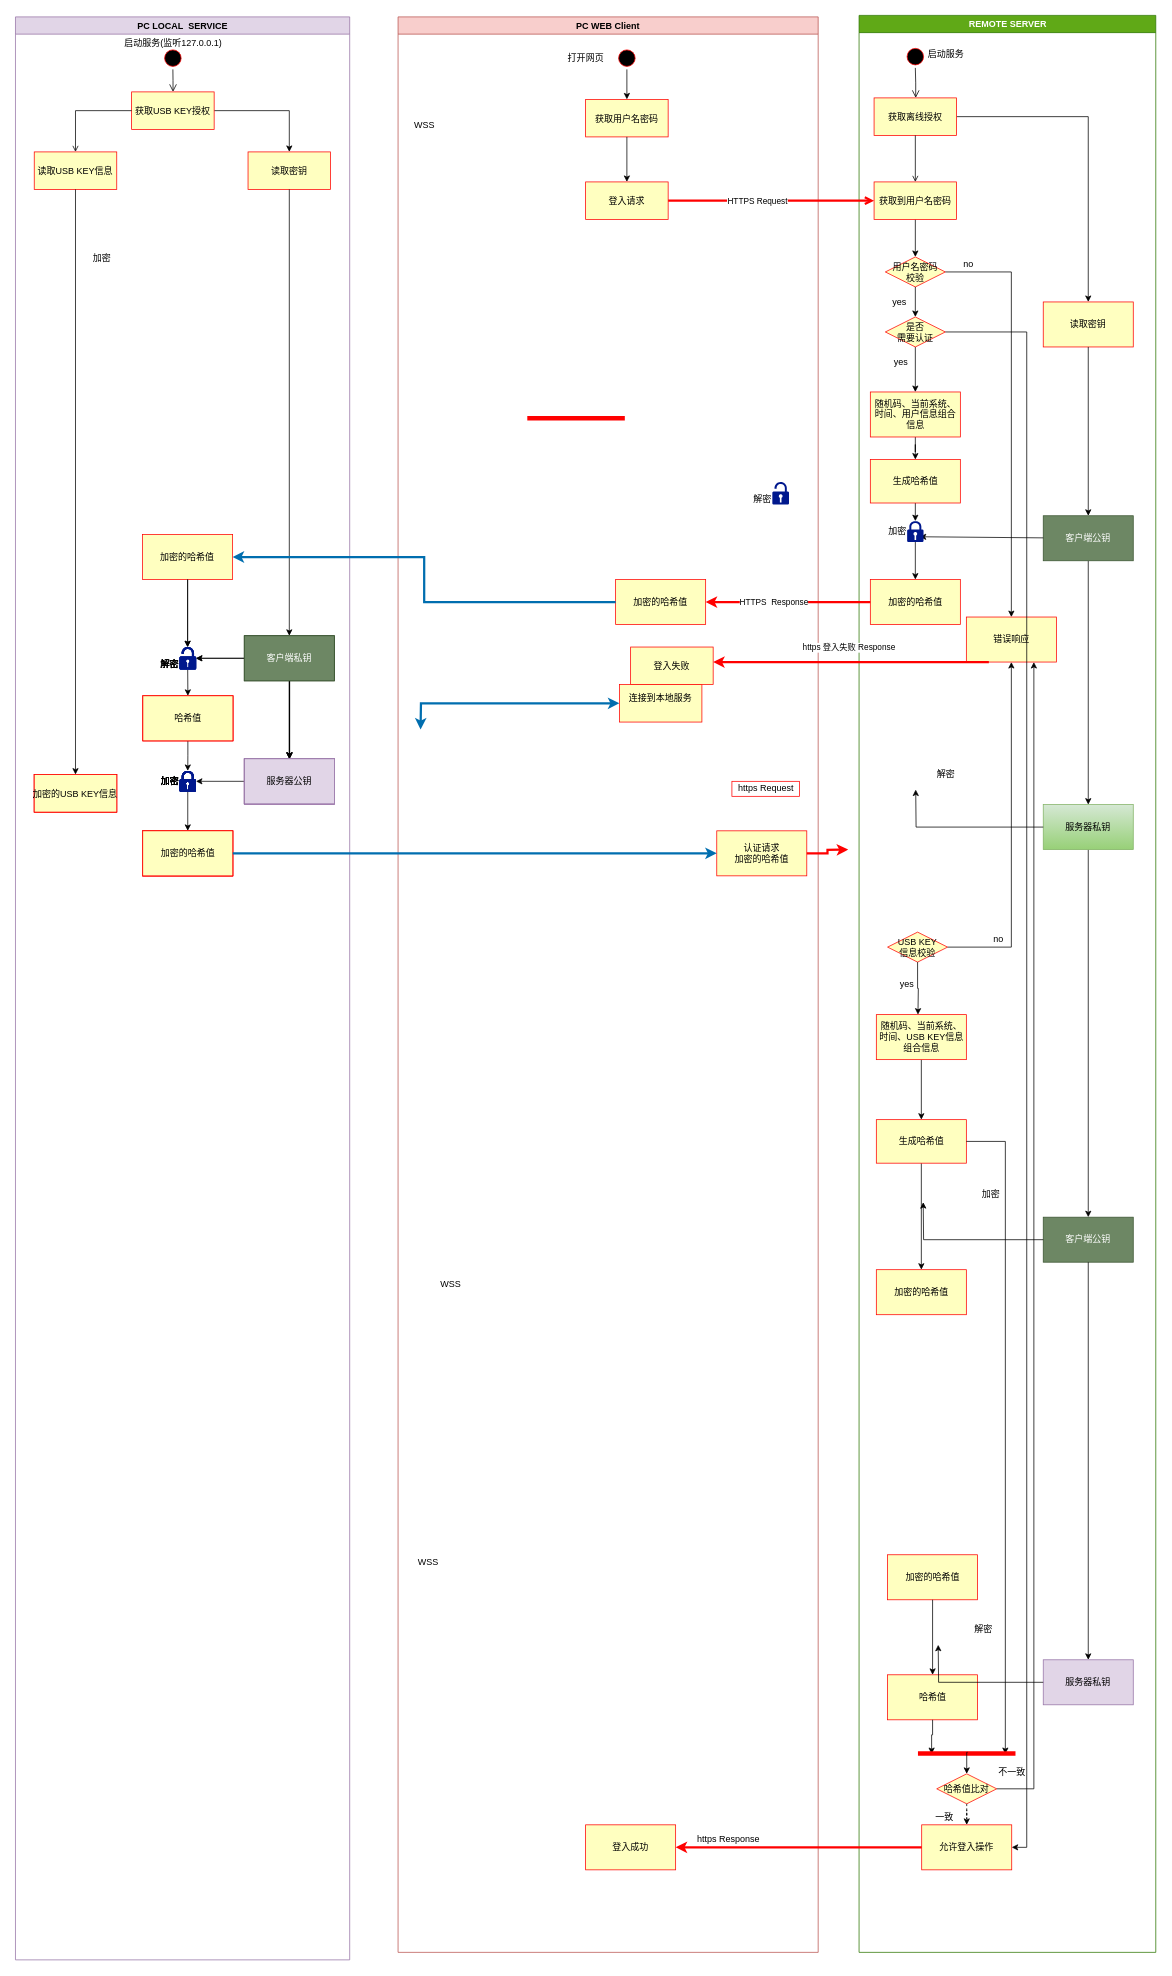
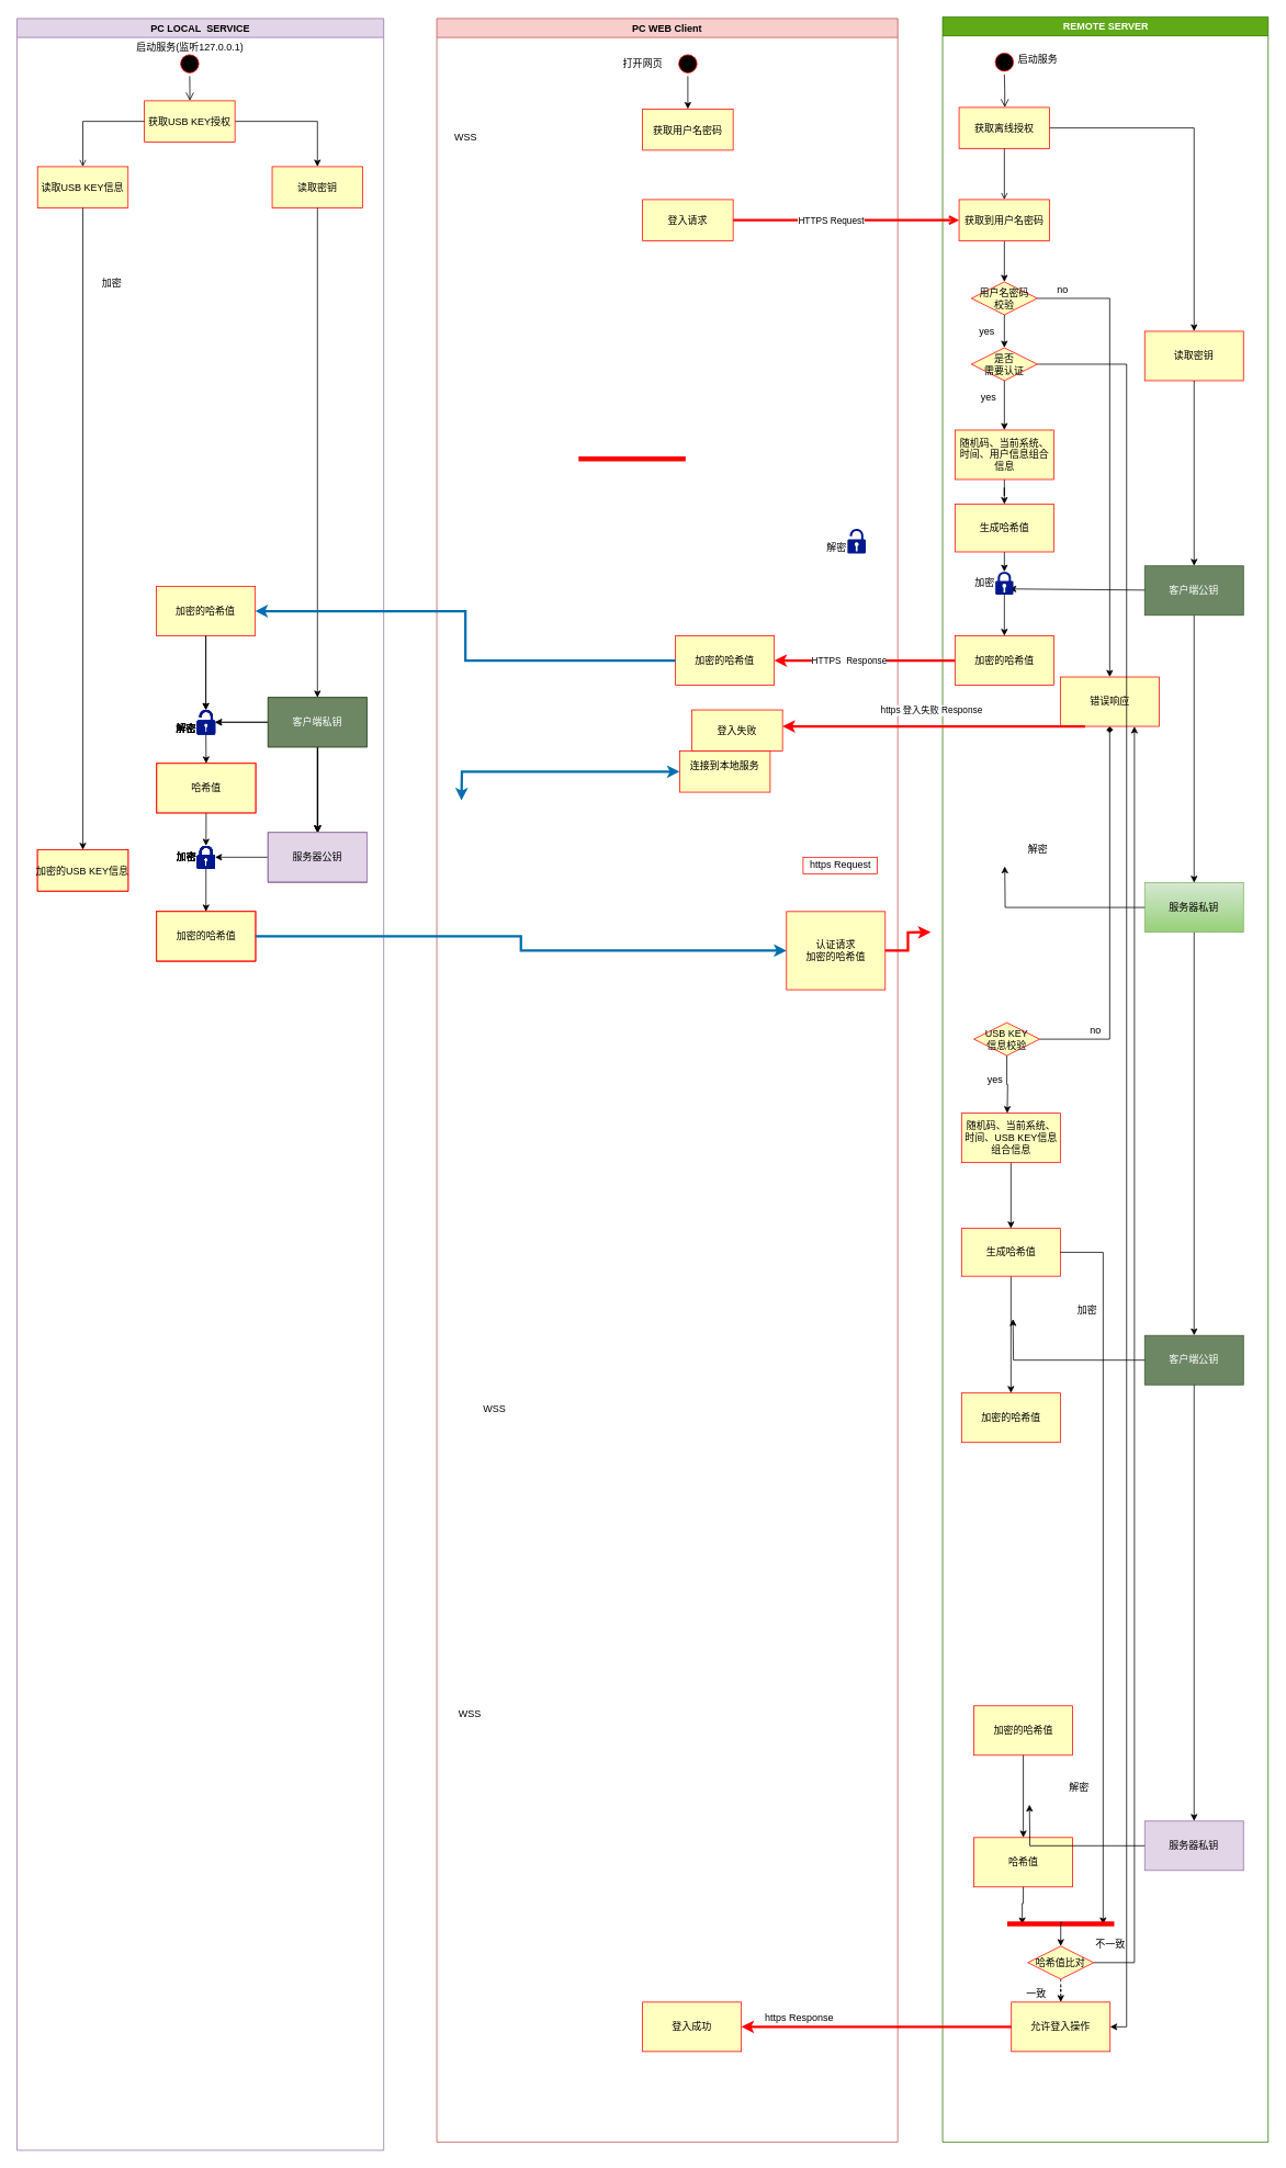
- <mxCell id="10" style="edgeStyle=orthogonalEdgeStyle;rounded=0;orthogonalLoop=1;jettySize=auto;html=1;entryX=0.5;entryY=0;entryDx=0;entryDy=0;startArrow=none;startFill=0;exitX=0.5;exitY=1;exitDx=0;exitDy=0;" edge="1" parent="2" source="9" target="11"><mxGeometry relative="1" as="geometry"><mxPoint x="305" y="250" as="sourcePoint" /></mxGeometry></mxCell>
- <mxCell id="38" value="" style="edgeStyle=orthogonalEdgeStyle;rounded=0;orthogonalLoop=1;jettySize=auto;html=1;entryX=0.5;entryY=1;entryDx=0;entryDy=0;" edge="1" parent="18" source="33" target="62"><mxGeometry relative="1" as="geometry"><mxPoint x="237.971" y="1292" as="targetPoint" /></mxGeometry></mxCell>
+ <mxCell id="38" value="" style="edgeStyle=orthogonalEdgeStyle;rounded=0;orthogonalLoop=1;jettySize=auto;html=1;entryX=0.5;entryY=1;entryDx=0;entryDy=0;endArrow=diamond;" edge="1" parent="18" source="33" target="62"><mxGeometry relative="1" as="geometry"><mxPoint x="237.971" y="1292" as="targetPoint" /></mxGeometry></mxCell>
- <mxCell id="14" value="认证请求&lt;br&gt;加密的哈希值" style="whiteSpace=wrap;html=1;strokeColor=#ff0000;fillColor=#ffffc0;" vertex="1" parent="2"><mxGeometry x="424.82" y="1085" width="120" height="60" as="geometry" /></mxCell>
+ <mxCell id="14" value="认证请求&lt;br&gt;加密的哈希值" style="whiteSpace=wrap;html=1;strokeColor=#ff0000;fillColor=#ffffc0;" vertex="1" parent="2"><mxGeometry x="424.82" y="1085" width="120" height="95" as="geometry" /></mxCell>
